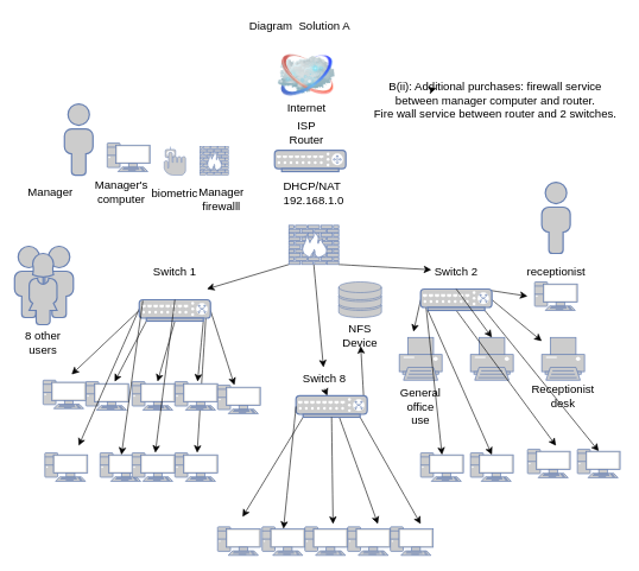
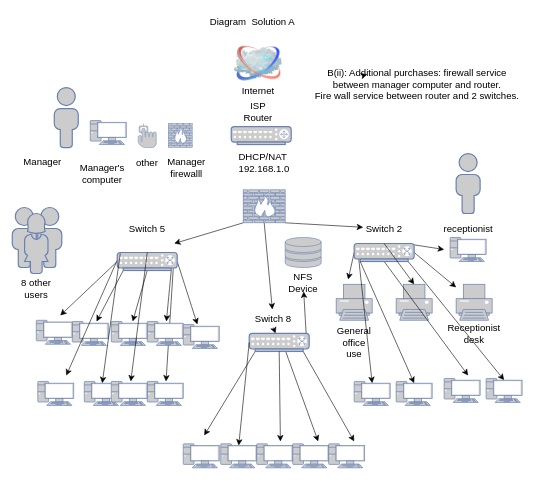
- <mxCell id="58" value="Manager's computer" style="text;strokeColor=none;fillColor=none;html=1;align=center;verticalAlign=middle;whiteSpace=wrap;rounded=0;fontSize=16;" vertex="1" parent="1"><mxGeometry x="140" y="253" width="60" height="30" as="geometry" /></mxCell>
+ <mxCell id="58" value="Manager's computer" style="text;strokeColor=none;fillColor=none;html=1;align=center;verticalAlign=middle;whiteSpace=wrap;rounded=0;fontSize=16;" vertex="1" parent="1"><mxGeometry x="140" y="273" width="60" height="30" as="geometry" /></mxCell>
- <mxCell id="57" value="biometric" style="text;strokeColor=none;fillColor=none;html=1;align=center;verticalAlign=middle;whiteSpace=wrap;rounded=0;fontSize=16;" vertex="1" parent="1"><mxGeometry x="215" y="255" width="60" height="30" as="geometry" /></mxCell>
+ <mxCell id="57" value="other" style="text;strokeColor=none;fillColor=none;html=1;align=center;verticalAlign=middle;whiteSpace=wrap;rounded=0;fontSize=16;" vertex="1" parent="1"><mxGeometry x="215" y="255" width="60" height="30" as="geometry" /></mxCell>
- <mxCell id="48" value="Switch 1" style="text;strokeColor=none;fillColor=none;html=1;align=center;verticalAlign=middle;whiteSpace=wrap;rounded=0;fontSize=16;" vertex="1" parent="1"><mxGeometry x="210" y="365" width="70" height="30" as="geometry" /></mxCell>
+ <mxCell id="48" value="Switch 5" style="text;strokeColor=none;fillColor=none;html=1;align=center;verticalAlign=middle;whiteSpace=wrap;rounded=0;fontSize=16;" vertex="1" parent="1"><mxGeometry x="210" y="365" width="70" height="30" as="geometry" /></mxCell>
